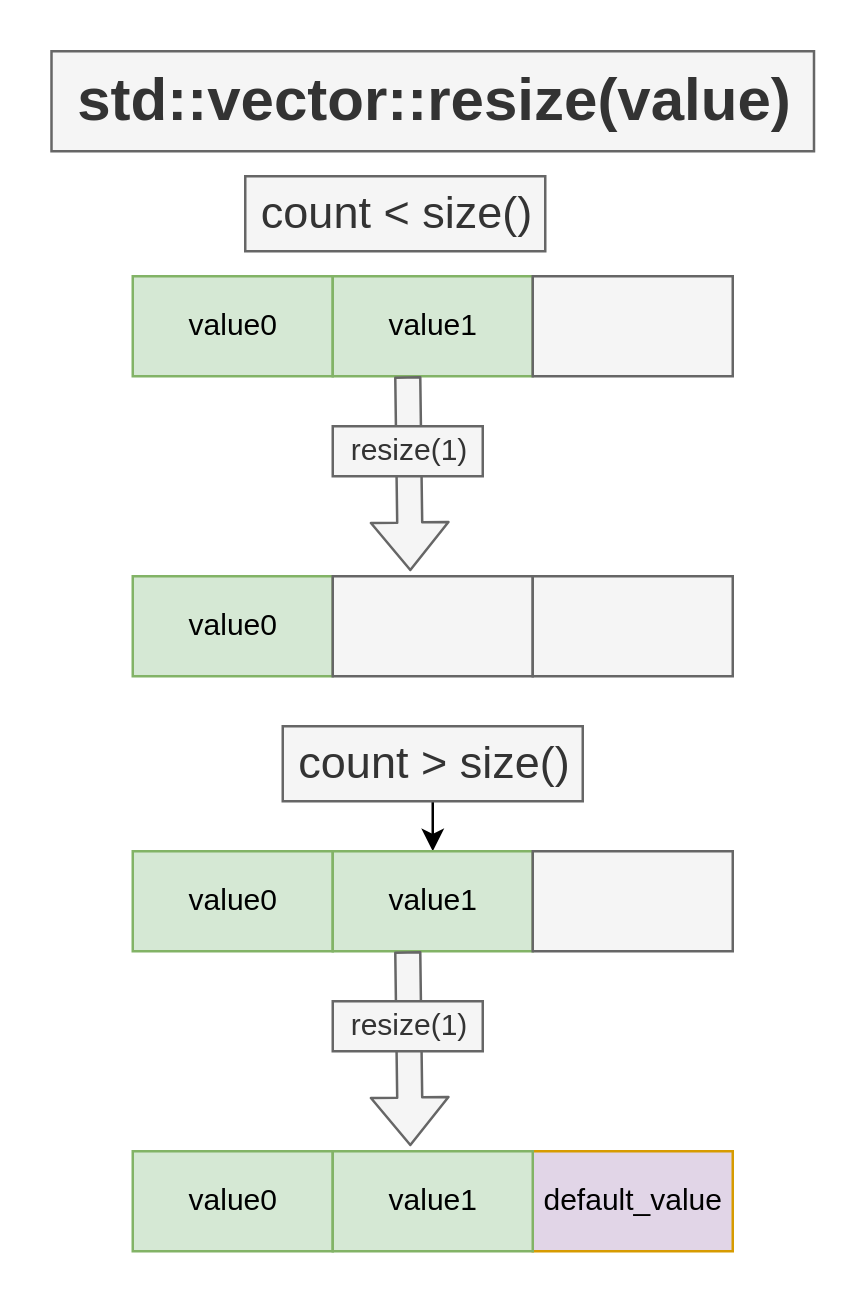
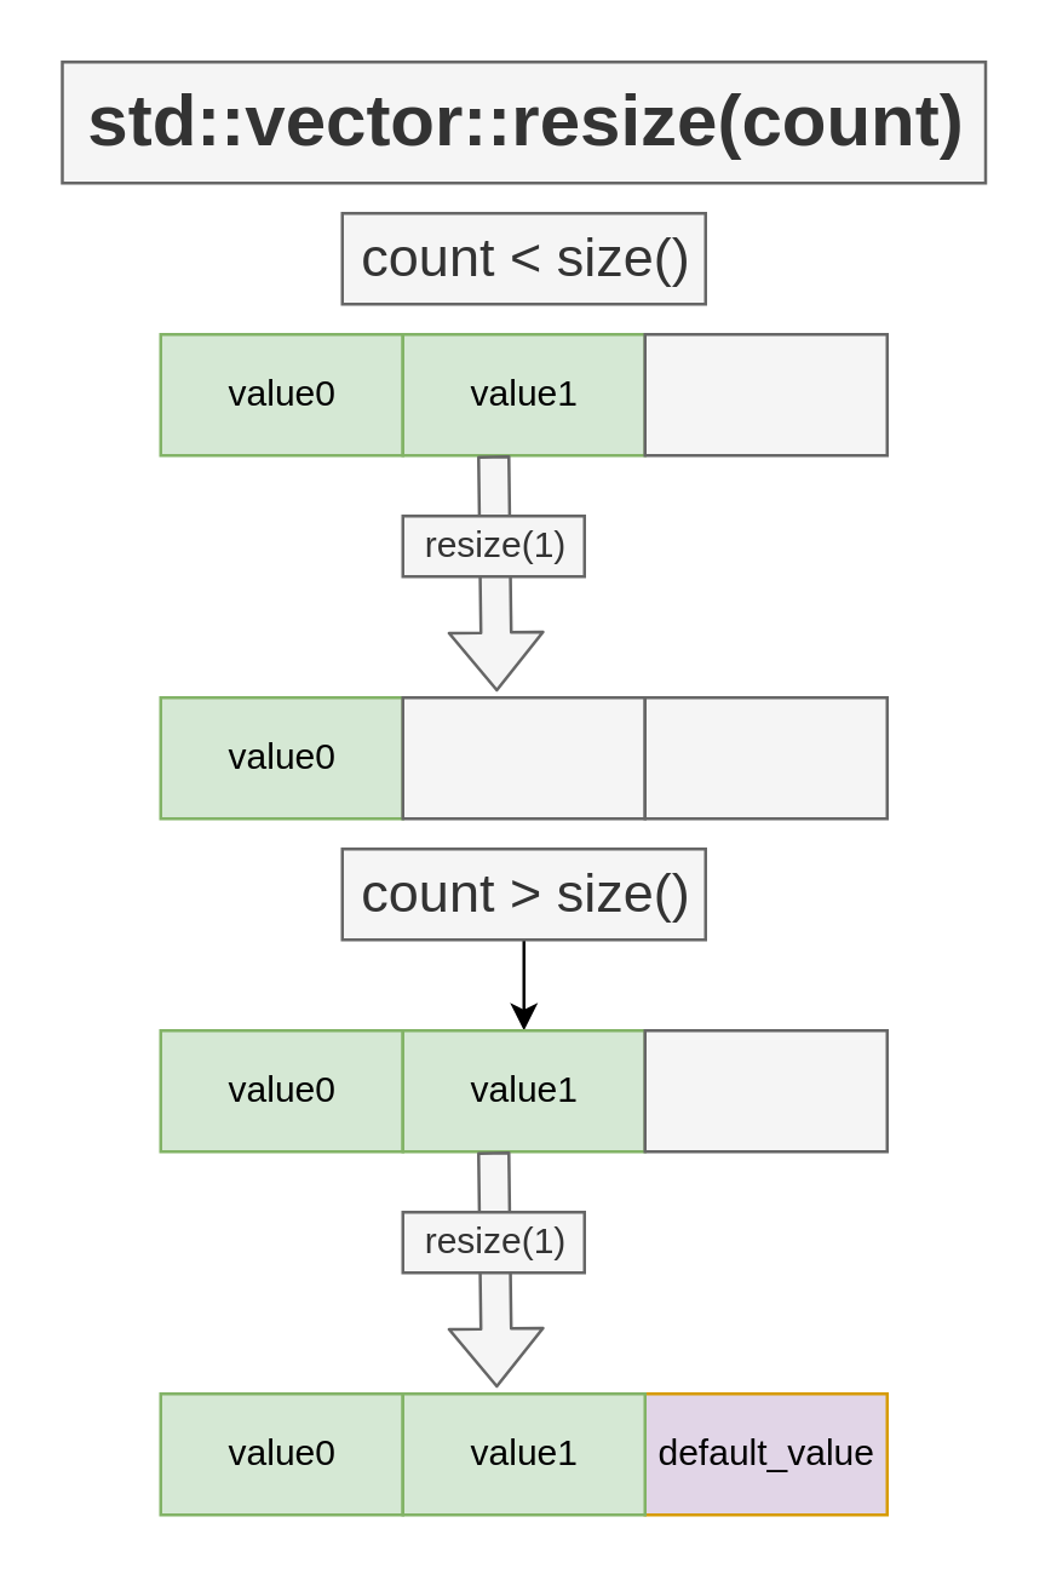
- <mxCell id="2" value="std::vector::resize(value)" style="text;strokeColor=#666666;fillColor=#f5f5f5;html=1;fontSize=24;fontStyle=1;verticalAlign=middle;align=center;shadow=0;labelBorderColor=none;fontColor=#333333;" parent="1" vertex="1"><mxGeometry x="20" y="20" width="305" height="40" as="geometry" /></mxCell>
+ <mxCell id="2" value="std::vector::resize(count)" style="text;strokeColor=#666666;fillColor=#f5f5f5;html=1;fontSize=24;fontStyle=1;verticalAlign=middle;align=center;shadow=0;labelBorderColor=none;fontColor=#333333;" parent="1" vertex="1"><mxGeometry x="20" y="20" width="305" height="40" as="geometry" /></mxCell>
- <mxCell id="6" value="count &amp;lt; size()" style="text;html=1;align=center;verticalAlign=middle;resizable=0;points=[];autosize=1;strokeColor=#666666;fillColor=#f5f5f5;fontColor=#333333;fontSize=18;" parent="1" vertex="1"><mxGeometry x="97.5" y="70" width="120" height="30" as="geometry" /></mxCell>
+ <mxCell id="6" value="count &amp;lt; size()" style="text;html=1;align=center;verticalAlign=middle;resizable=0;points=[];autosize=1;strokeColor=#666666;fillColor=#f5f5f5;fontColor=#333333;fontSize=18;" parent="1" vertex="1"><mxGeometry x="112.5" y="70" width="120" height="30" as="geometry" /></mxCell>
- <mxCell id="13" value="count &amp;gt; size()" style="text;html=1;align=center;verticalAlign=middle;resizable=0;points=[];autosize=1;strokeColor=#666666;fillColor=#f5f5f5;fontColor=#333333;fontSize=18;" parent="1" vertex="1"><mxGeometry x="112.5" y="290" width="120" height="30" as="geometry" /></mxCell>
+ <mxCell id="13" value="count &amp;gt; size()" style="text;html=1;align=center;verticalAlign=middle;resizable=0;points=[];autosize=1;strokeColor=#666666;fillColor=#f5f5f5;fontColor=#333333;fontSize=18;" parent="1" vertex="1"><mxGeometry x="112.5" y="280" width="120" height="30" as="geometry" /></mxCell>
